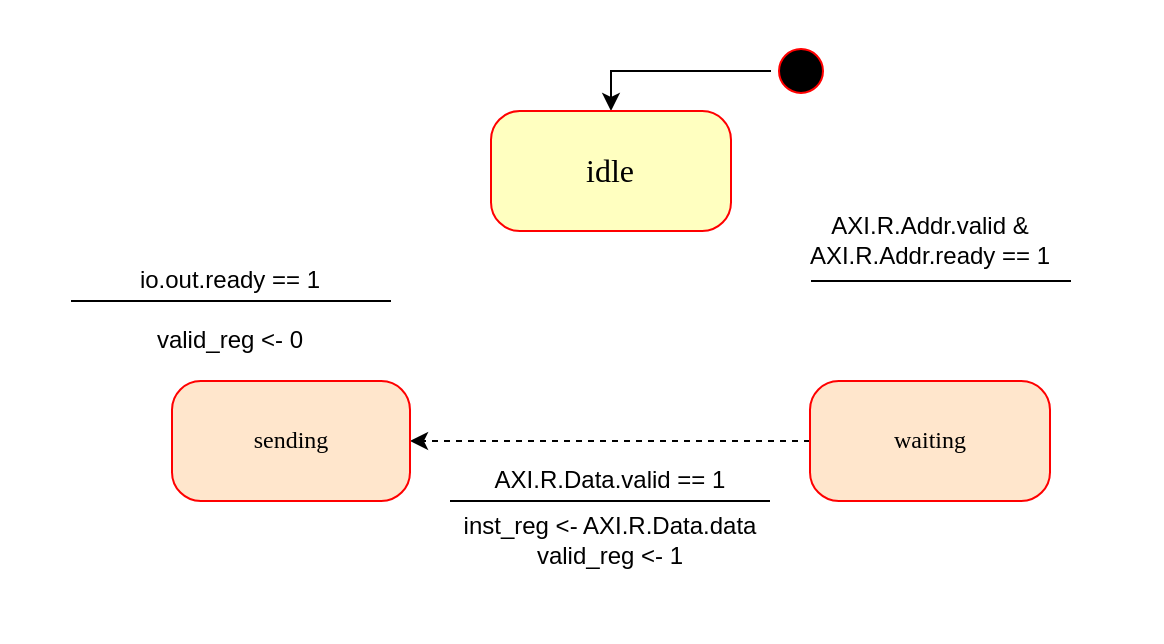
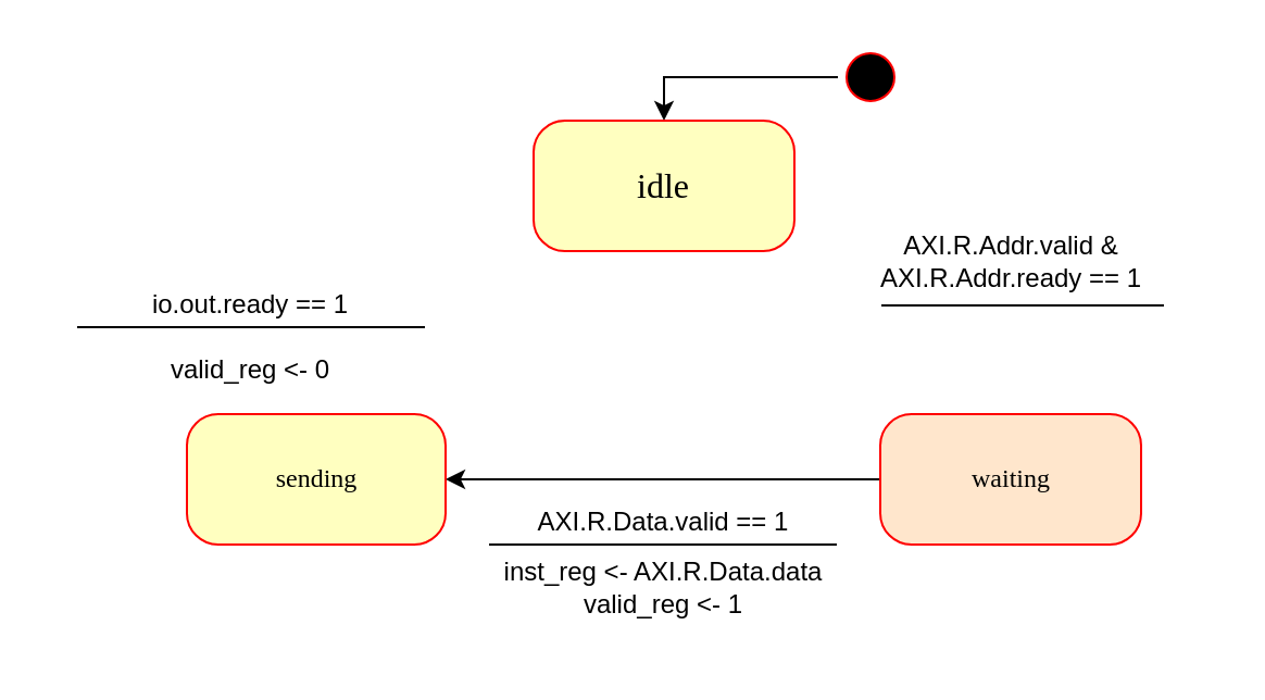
- <mxCell id="7" value="sending" style="rounded=1;whiteSpace=wrap;html=1;arcSize=24;fillColor=#ffe6cc;strokeColor=#ff0000;shadow=0;comic=0;labelBackgroundColor=none;fontFamily=Verdana;fontSize=12;fontColor=#000000;align=center;" parent="1" vertex="1"><mxGeometry x="85.5" y="190" width="119" height="60" as="geometry" /></mxCell>
+ <mxCell id="7" value="sending" style="rounded=1;whiteSpace=wrap;html=1;arcSize=24;fillColor=#ffffc0;strokeColor=#ff0000;shadow=0;comic=0;labelBackgroundColor=none;fontFamily=Verdana;fontSize=12;fontColor=#000000;align=center;" parent="1" vertex="1"><mxGeometry x="85.5" y="190" width="119" height="60" as="geometry" /></mxCell>
- <mxCell id="5" style="edgeStyle=orthogonalEdgeStyle;rounded=0;orthogonalLoop=1;jettySize=auto;html=1;exitX=0;exitY=0.5;exitDx=0;exitDy=0;entryX=1;entryY=0.5;entryDx=0;entryDy=0;dashed=1;" parent="1" source="6" target="7" edge="1"><mxGeometry relative="1" as="geometry" /></mxCell>
+ <mxCell id="5" style="edgeStyle=orthogonalEdgeStyle;rounded=0;orthogonalLoop=1;jettySize=auto;html=1;exitX=0;exitY=0.5;exitDx=0;exitDy=0;entryX=1;entryY=0.5;entryDx=0;entryDy=0;" parent="1" source="6" target="7" edge="1"><mxGeometry relative="1" as="geometry" /></mxCell>
